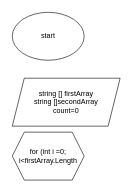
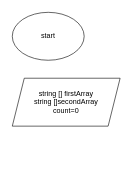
- <mxCell id="4" value="for (int i =0; i&amp;lt;firstArray.Length" style="shape=hexagon;perimeter=hexagonPerimeter2;whiteSpace=wrap;html=1;fixedSize=1;" vertex="1" parent="1"><mxGeometry x="20" y="220" width="120" height="80" as="geometry" /></mxCell>
